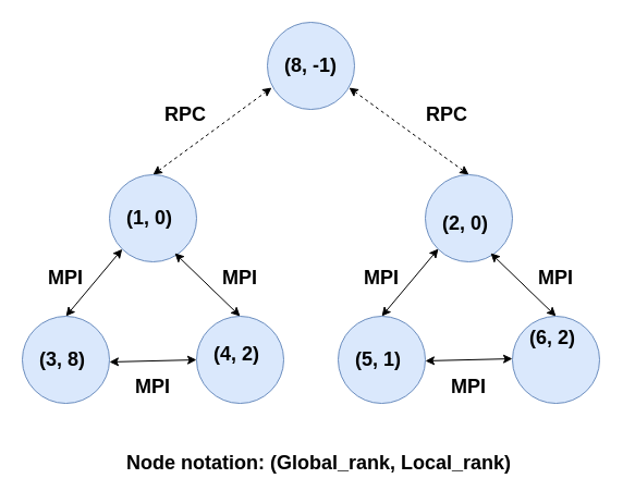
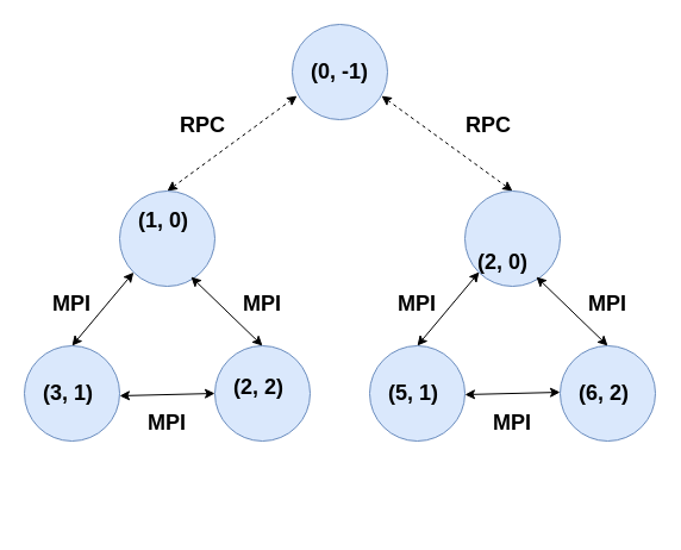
- <mxCell id="34" value="&lt;b&gt;&lt;font style=&quot;font-size: 18px;&quot;&gt;(8, -1)&lt;/font&gt;&lt;/b&gt;" style="text;strokeColor=none;fillColor=none;align=left;verticalAlign=middle;spacingLeft=4;spacingRight=4;overflow=hidden;points=[[0,0.5],[1,0.5]];portConstraint=eastwest;rotatable=0;whiteSpace=wrap;html=1;" vertex="1" parent="1"><mxGeometry x="255" y="45" width="60" height="30" as="geometry" /></mxCell>
+ <mxCell id="34" value="&lt;b&gt;&lt;font style=&quot;font-size: 18px;&quot;&gt;(0, -1)&lt;/font&gt;&lt;/b&gt;" style="text;strokeColor=none;fillColor=none;align=left;verticalAlign=middle;spacingLeft=4;spacingRight=4;overflow=hidden;points=[[0,0.5],[1,0.5]];portConstraint=eastwest;rotatable=0;whiteSpace=wrap;html=1;" vertex="1" parent="1"><mxGeometry x="255" y="45" width="60" height="30" as="geometry" /></mxCell>
- <mxCell id="17" value="&lt;b&gt;&lt;font style=&quot;font-size: 18px;&quot;&gt;(1, 0)&lt;/font&gt;&lt;/b&gt;" style="text;strokeColor=none;fillColor=none;align=left;verticalAlign=middle;spacingLeft=4;spacingRight=4;overflow=hidden;points=[[0,0.5],[1,0.5]];portConstraint=eastwest;rotatable=0;whiteSpace=wrap;html=1;" vertex="1" parent="7"><mxGeometry x="90" y="25" width="60" height="30" as="geometry" /></mxCell>
+ <mxCell id="17" value="&lt;b&gt;&lt;font style=&quot;font-size: 18px;&quot;&gt;(1, 0)&lt;/font&gt;&lt;/b&gt;" style="text;strokeColor=none;fillColor=none;align=left;verticalAlign=middle;spacingLeft=4;spacingRight=4;overflow=hidden;points=[[0,0.5],[1,0.5]];portConstraint=eastwest;rotatable=0;whiteSpace=wrap;html=1;" vertex="1" parent="7"><mxGeometry x="90" y="10" width="60" height="30" as="geometry" /></mxCell>
- <mxCell id="30" value="&lt;b&gt;&lt;font style=&quot;font-size: 18px;&quot;&gt;(2, 0)&lt;/font&gt;&lt;/b&gt;" style="text;strokeColor=none;fillColor=none;align=left;verticalAlign=middle;spacingLeft=4;spacingRight=4;overflow=hidden;points=[[0,0.5],[1,0.5]];portConstraint=eastwest;rotatable=0;whiteSpace=wrap;html=1;" vertex="1" parent="20"><mxGeometry x="90" y="30" width="60" height="30" as="geometry" /></mxCell>
+ <mxCell id="30" value="&lt;b&gt;&lt;font style=&quot;font-size: 18px;&quot;&gt;(2, 0)&lt;/font&gt;&lt;/b&gt;" style="text;strokeColor=none;fillColor=none;align=left;verticalAlign=middle;spacingLeft=4;spacingRight=4;overflow=hidden;points=[[0,0.5],[1,0.5]];portConstraint=eastwest;rotatable=0;whiteSpace=wrap;html=1;" vertex="1" parent="20"><mxGeometry x="85" y="45" width="60" height="30" as="geometry" /></mxCell>
- <mxCell id="32" value="&lt;b&gt;&lt;font style=&quot;font-size: 18px;&quot;&gt;(6, 2)&lt;/font&gt;&lt;/b&gt;" style="text;strokeColor=none;fillColor=none;align=left;verticalAlign=middle;spacingLeft=4;spacingRight=4;overflow=hidden;points=[[0,0.5],[1,0.5]];portConstraint=eastwest;rotatable=0;whiteSpace=wrap;html=1;" vertex="1" parent="20"><mxGeometry x="170" y="135" width="60" height="30" as="geometry" /></mxCell>
+ <mxCell id="32" value="&lt;b&gt;&lt;font style=&quot;font-size: 18px;&quot;&gt;(6, 2)&lt;/font&gt;&lt;/b&gt;" style="text;strokeColor=none;fillColor=none;align=left;verticalAlign=middle;spacingLeft=4;spacingRight=4;overflow=hidden;points=[[0,0.5],[1,0.5]];portConstraint=eastwest;rotatable=0;whiteSpace=wrap;html=1;" vertex="1" parent="20"><mxGeometry x="170" y="155" width="60" height="30" as="geometry" /></mxCell>
- <mxCell id="19" value="&lt;b&gt;&lt;font style=&quot;font-size: 18px;&quot;&gt;(4, 2)&lt;/font&gt;&lt;/b&gt;" style="text;strokeColor=none;fillColor=none;align=left;verticalAlign=middle;spacingLeft=4;spacingRight=4;overflow=hidden;points=[[0,0.5],[1,0.5]];portConstraint=eastwest;rotatable=0;whiteSpace=wrap;html=1;" vertex="1" parent="7"><mxGeometry x="170" y="150" width="60" height="30" as="geometry" /></mxCell>
+ <mxCell id="19" value="&lt;b&gt;&lt;font style=&quot;font-size: 18px;&quot;&gt;(2, 2)&lt;/font&gt;&lt;/b&gt;" style="text;strokeColor=none;fillColor=none;align=left;verticalAlign=middle;spacingLeft=4;spacingRight=4;overflow=hidden;points=[[0,0.5],[1,0.5]];portConstraint=eastwest;rotatable=0;whiteSpace=wrap;html=1;" vertex="1" parent="7"><mxGeometry x="170" y="150" width="60" height="30" as="geometry" /></mxCell>
- <mxCell id="18" value="&lt;b&gt;&lt;font style=&quot;font-size: 18px;&quot;&gt;(3, 8)&lt;/font&gt;&lt;/b&gt;" style="text;strokeColor=none;fillColor=none;align=left;verticalAlign=middle;spacingLeft=4;spacingRight=4;overflow=hidden;points=[[0,0.5],[1,0.5]];portConstraint=eastwest;rotatable=0;whiteSpace=wrap;html=1;" vertex="1" parent="7"><mxGeometry x="10" y="155" width="60" height="30" as="geometry" /></mxCell>
+ <mxCell id="18" value="&lt;b&gt;&lt;font style=&quot;font-size: 18px;&quot;&gt;(3, 1)&lt;/font&gt;&lt;/b&gt;" style="text;strokeColor=none;fillColor=none;align=left;verticalAlign=middle;spacingLeft=4;spacingRight=4;overflow=hidden;points=[[0,0.5],[1,0.5]];portConstraint=eastwest;rotatable=0;whiteSpace=wrap;html=1;" vertex="1" parent="7"><mxGeometry x="10" y="155" width="60" height="30" as="geometry" /></mxCell>
- <mxCell id="33" value="&lt;b&gt;&lt;font style=&quot;font-size: 18px;&quot;&gt;Node notation: (Global_rank, Local_rank)&lt;/font&gt;&lt;/b&gt;" style="text;strokeColor=none;fillColor=none;align=left;verticalAlign=middle;spacingLeft=4;spacingRight=4;overflow=hidden;points=[[0,0.5],[1,0.5]];portConstraint=eastwest;rotatable=0;whiteSpace=wrap;html=1;" vertex="1" parent="1"><mxGeometry x="110" y="410" width="370" height="30" as="geometry" /></mxCell>
